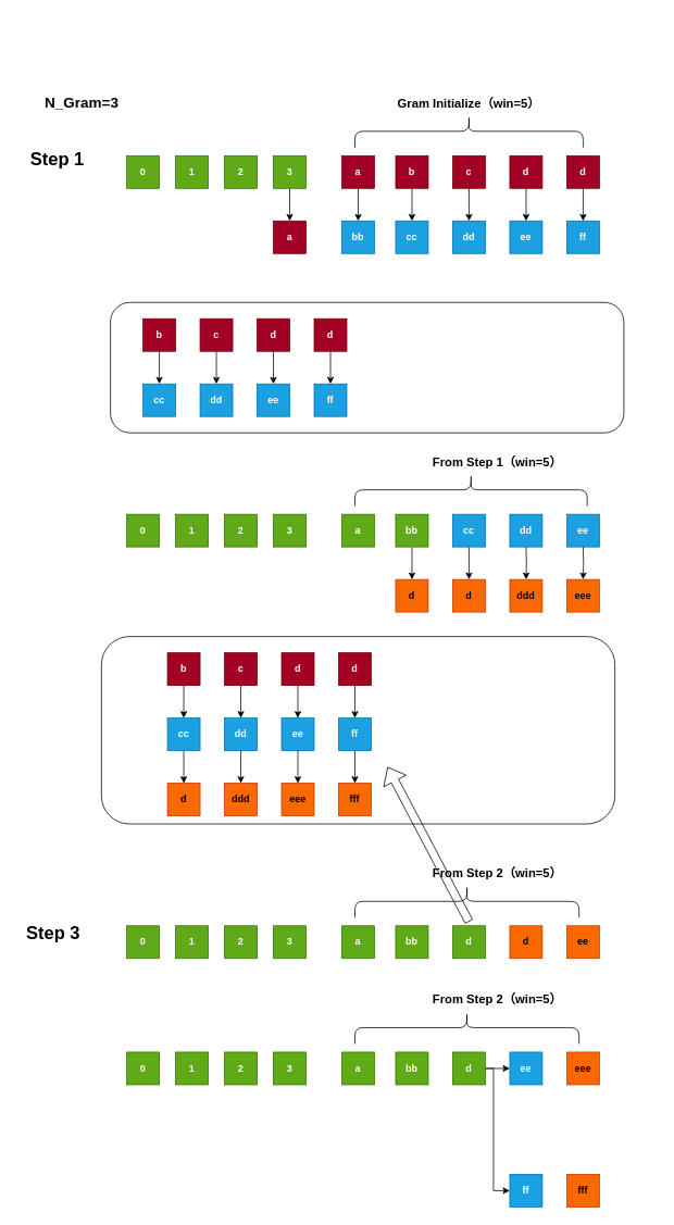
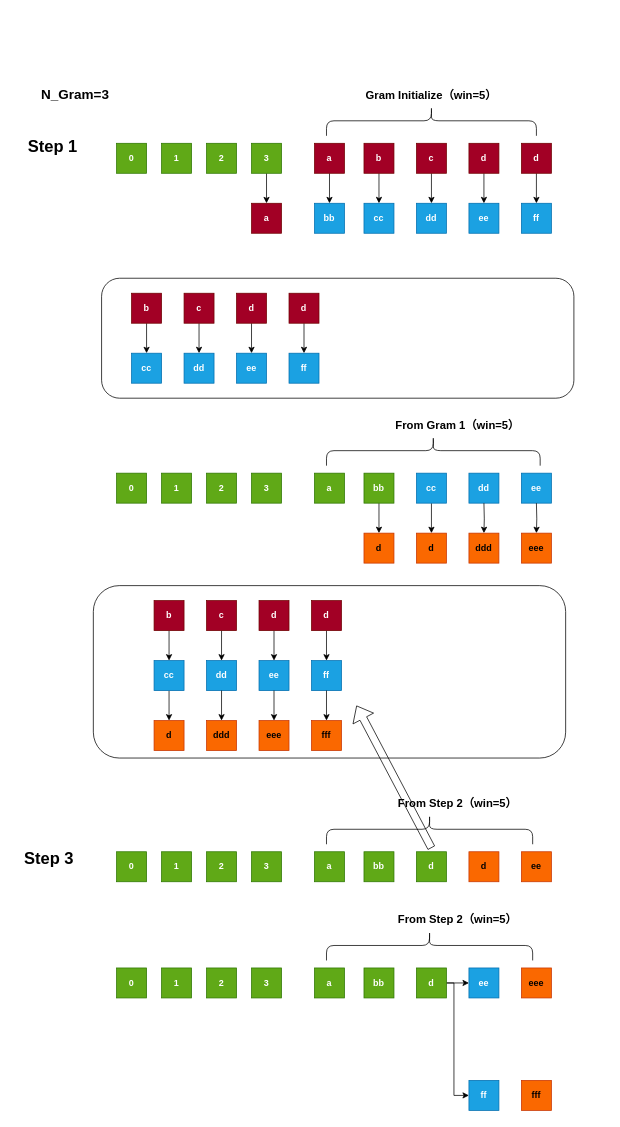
- <mxCell id="36" value="&lt;b&gt;&lt;font style=&quot;font-size: 15px;&quot;&gt;From Step 1（win=5）&lt;/font&gt;&lt;/b&gt;" style="text;html=1;align=center;verticalAlign=middle;whiteSpace=wrap;rounded=0;" vertex="1" parent="1"><mxGeometry x="505" y="550" width="210" height="30" as="geometry" /></mxCell>
+ <mxCell id="36" value="&lt;b&gt;&lt;font style=&quot;font-size: 15px;&quot;&gt;From Gram 1（win=5）&lt;/font&gt;&lt;/b&gt;" style="text;html=1;align=center;verticalAlign=middle;whiteSpace=wrap;rounded=0;" vertex="1" parent="1"><mxGeometry x="505" y="550" width="210" height="30" as="geometry" /></mxCell>
